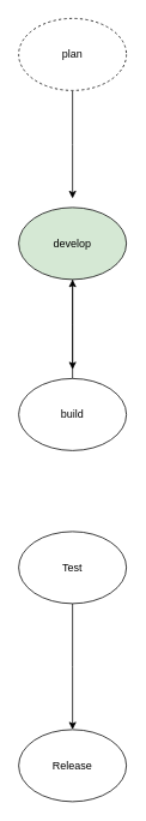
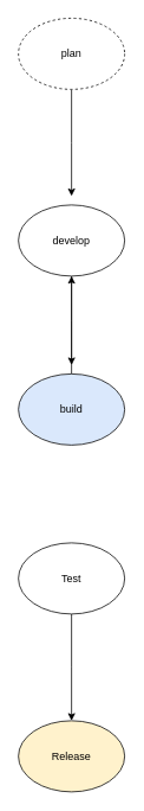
- <mxCell id="5" value="develop" style="ellipse;whiteSpace=wrap;html=1;fillColor=#d5e8d4;" vertex="1" parent="1"><mxGeometry x="20" y="230" width="120" height="80" as="geometry" /></mxCell>
+ <mxCell id="5" value="develop" style="ellipse;whiteSpace=wrap;html=1;" vertex="1" parent="1"><mxGeometry x="20" y="230" width="120" height="80" as="geometry" /></mxCell>
- <mxCell id="7" value="build" style="ellipse;whiteSpace=wrap;html=1;" vertex="1" parent="1"><mxGeometry x="20" y="420" width="120" height="80" as="geometry" /></mxCell>
+ <mxCell id="7" value="build" style="ellipse;whiteSpace=wrap;html=1;fillColor=#dae8fc;" vertex="1" parent="1"><mxGeometry x="20" y="420" width="120" height="80" as="geometry" /></mxCell>
- <mxCell id="10" value="Test" style="ellipse;whiteSpace=wrap;html=1;" vertex="1" parent="1"><mxGeometry x="20" y="590" width="120" height="80" as="geometry" /></mxCell>
+ <mxCell id="10" value="Test" style="ellipse;whiteSpace=wrap;html=1;" vertex="1" parent="1"><mxGeometry x="20" y="610" width="120" height="80" as="geometry" /></mxCell>
- <mxCell id="8" value="Release" style="ellipse;whiteSpace=wrap;html=1;" vertex="1" parent="1"><mxGeometry x="20" y="810" width="120" height="80" as="geometry" /></mxCell>
+ <mxCell id="8" value="Release" style="ellipse;whiteSpace=wrap;html=1;fillColor=#fff2cc;" vertex="1" parent="1"><mxGeometry x="20" y="810" width="120" height="80" as="geometry" /></mxCell>
